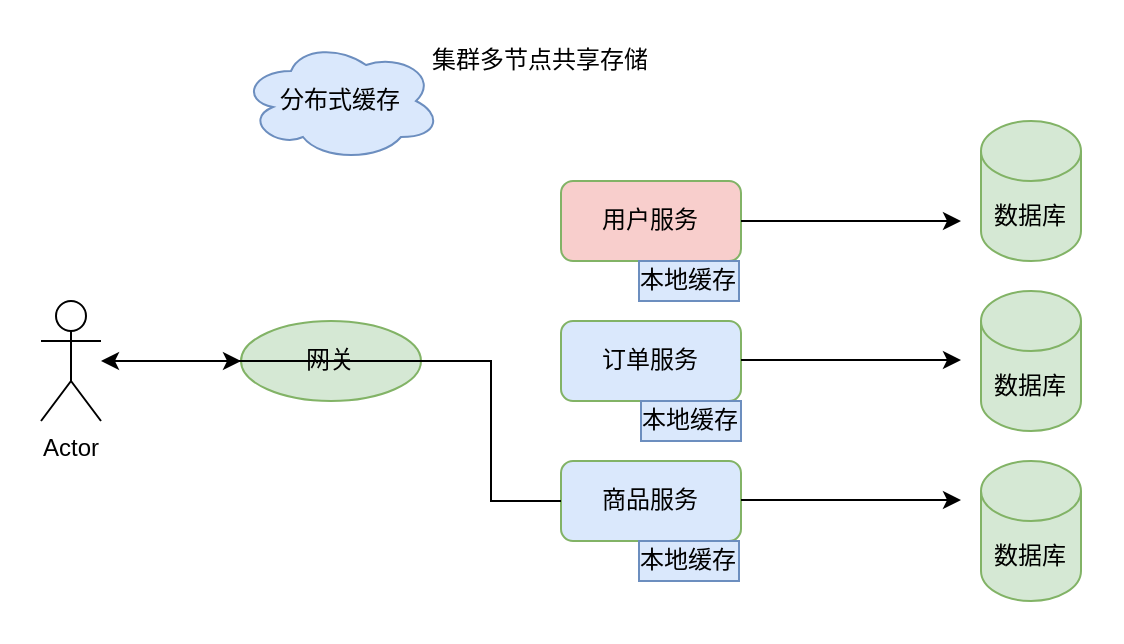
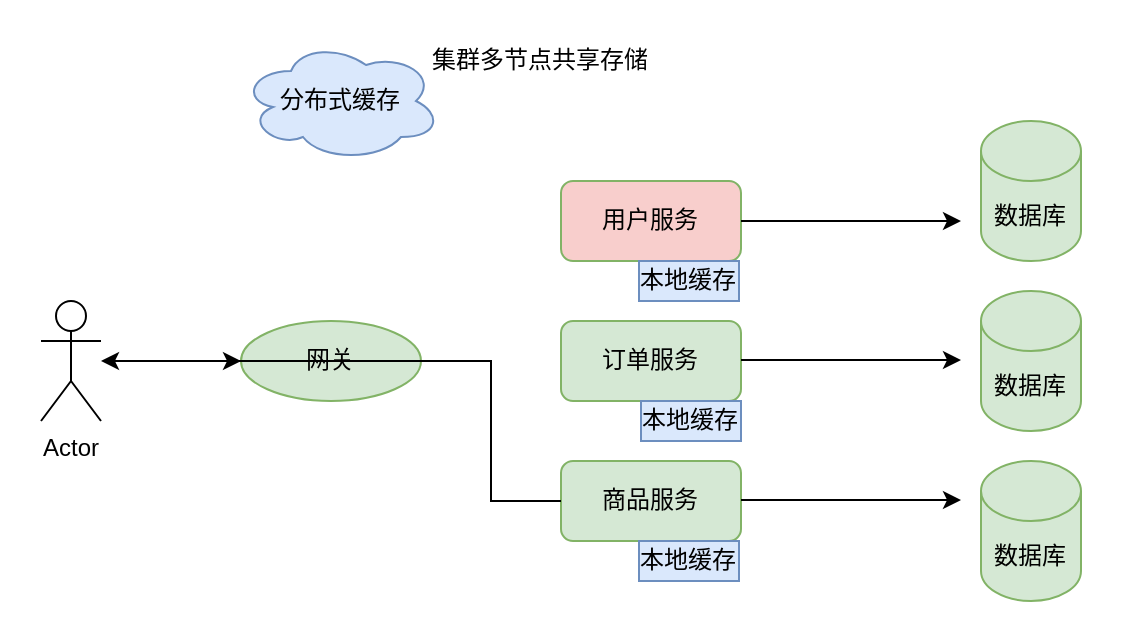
- <mxCell id="8" value="订单服务" style="rounded=1;whiteSpace=wrap;html=1;fillColor=#dae8fc;strokeColor=#82b366;" vertex="1" parent="1"><mxGeometry x="280" y="160" width="90" height="40" as="geometry" /></mxCell>
+ <mxCell id="8" value="订单服务" style="rounded=1;whiteSpace=wrap;html=1;fillColor=#d5e8d4;strokeColor=#82b366;" vertex="1" parent="1"><mxGeometry x="280" y="160" width="90" height="40" as="geometry" /></mxCell>
- <mxCell id="7" value="商品服务" style="rounded=1;whiteSpace=wrap;html=1;fillColor=#dae8fc;strokeColor=#82b366;" vertex="1" parent="1"><mxGeometry x="280" y="230" width="90" height="40" as="geometry" /></mxCell>
+ <mxCell id="7" value="商品服务" style="rounded=1;whiteSpace=wrap;html=1;fillColor=#d5e8d4;strokeColor=#82b366;" vertex="1" parent="1"><mxGeometry x="280" y="230" width="90" height="40" as="geometry" /></mxCell>
